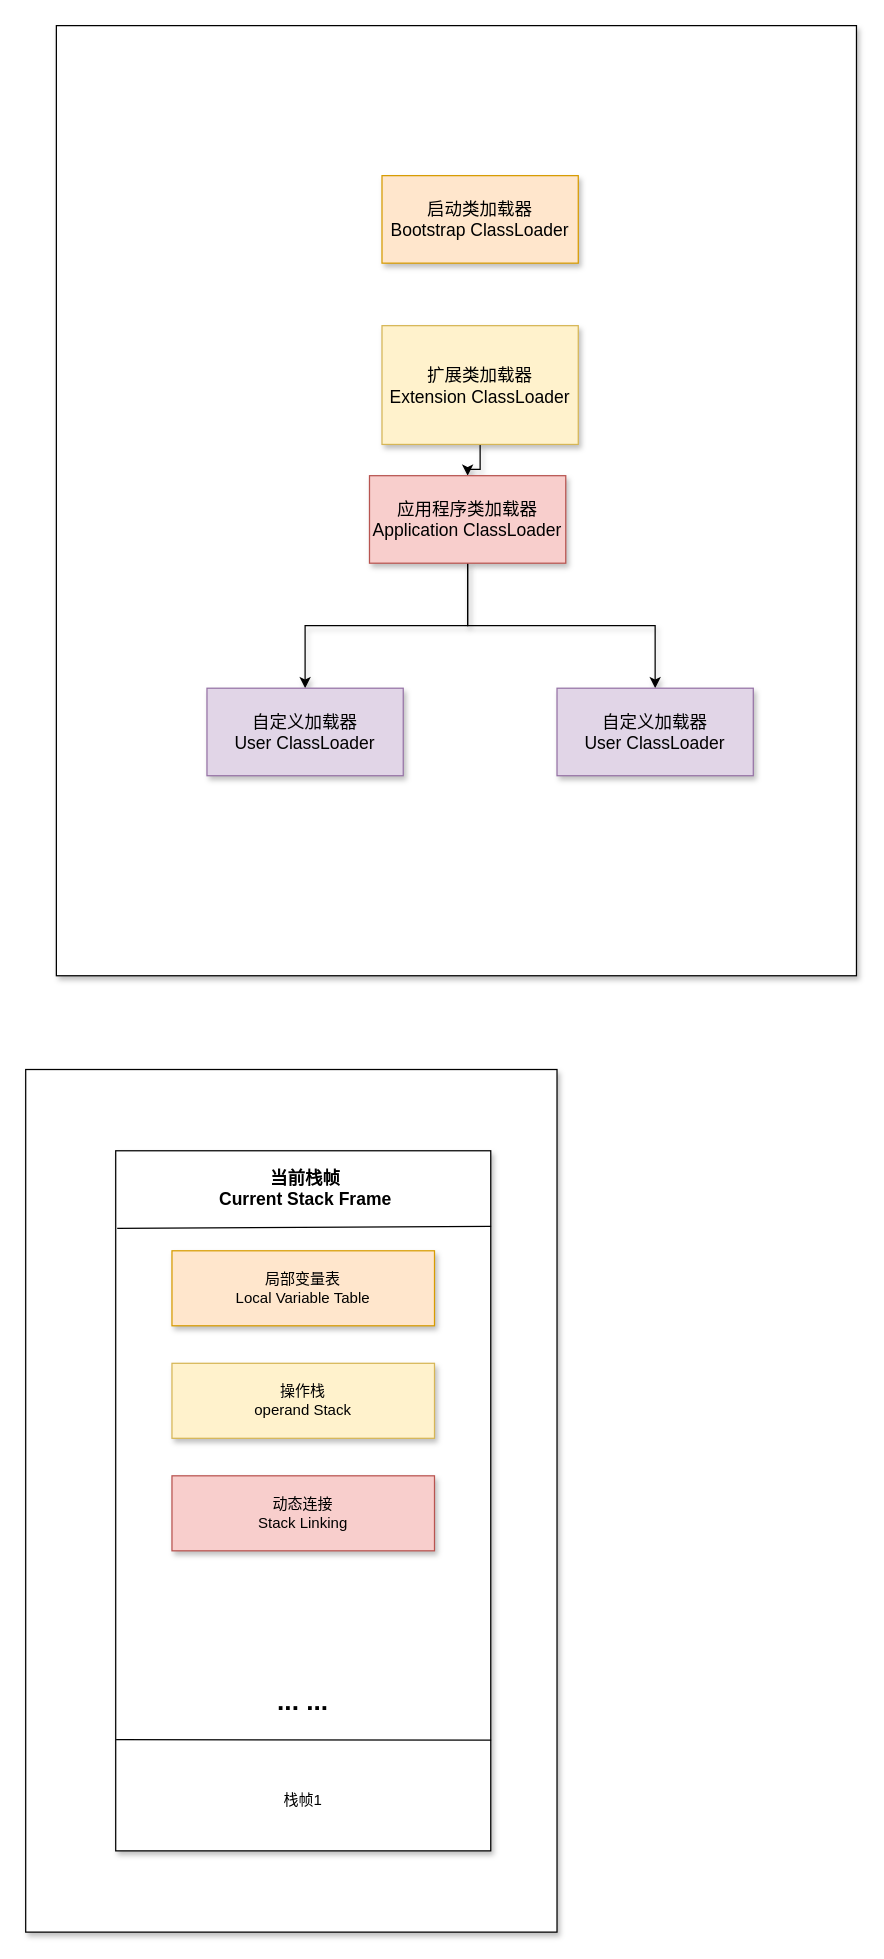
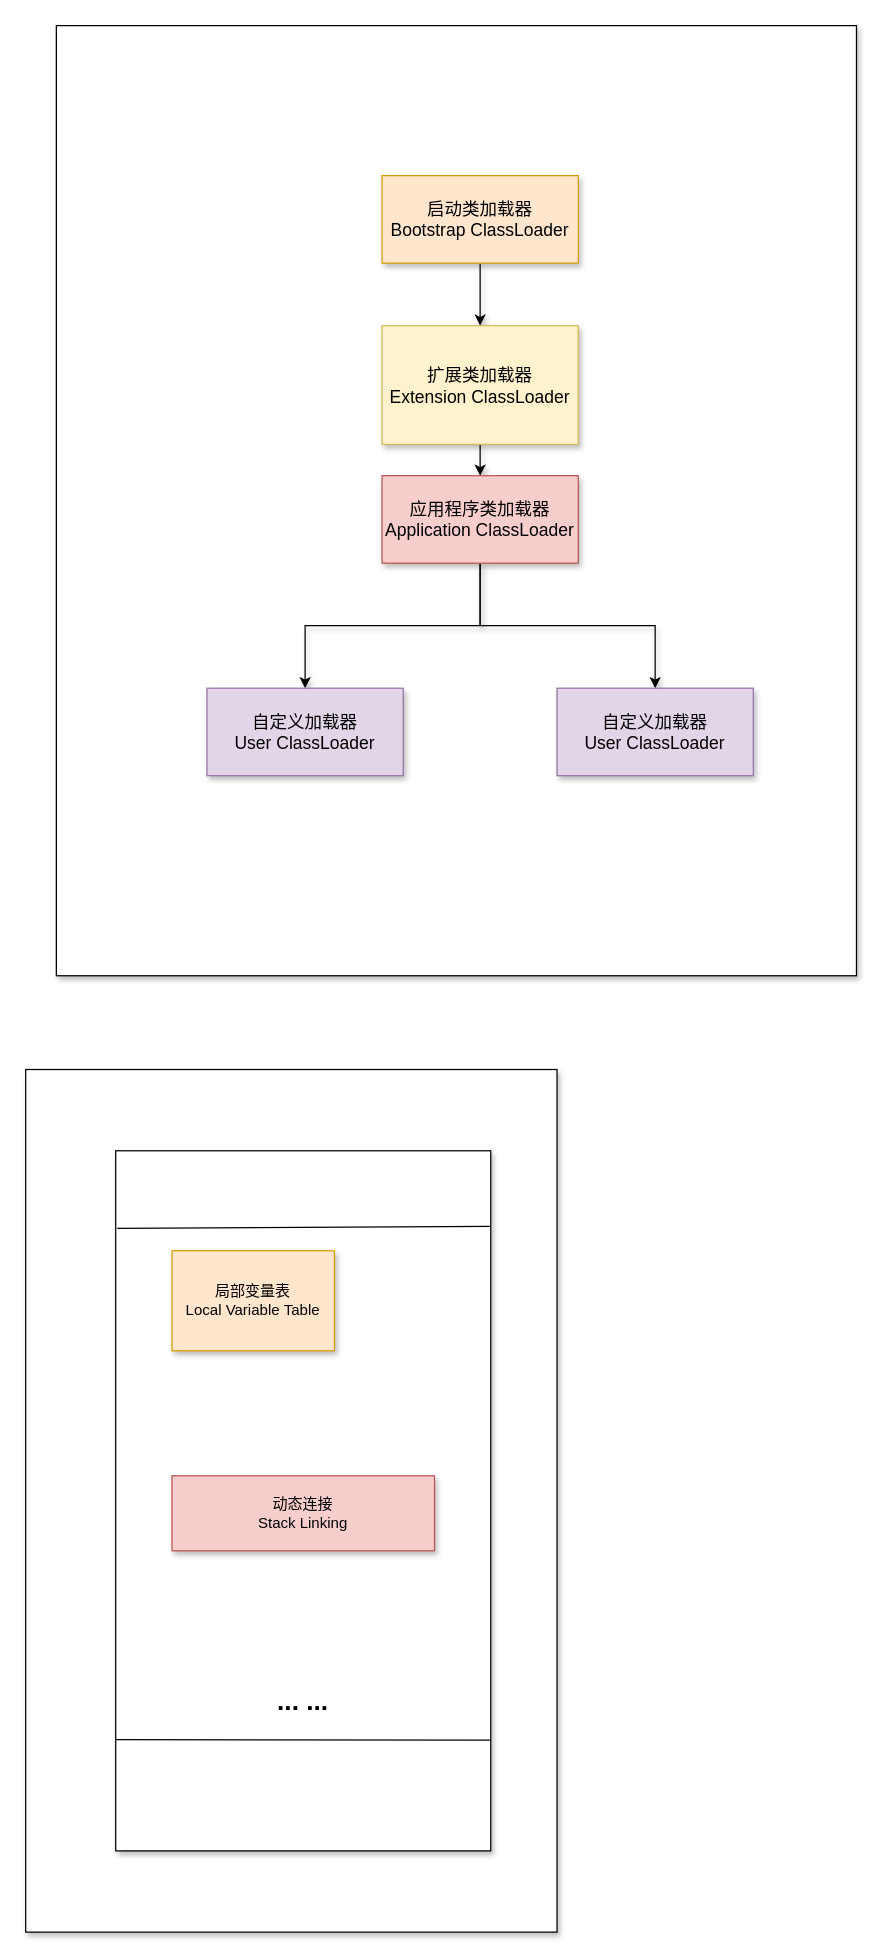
+ <mxCell id="5" style="edgeStyle=orthogonalEdgeStyle;rounded=0;orthogonalLoop=1;jettySize=auto;html=1;exitX=0.5;exitY=1;exitDx=0;exitDy=0;entryX=0.5;entryY=0;entryDx=0;entryDy=0;shadow=1;comic=0;" edge="1" parent="1" source="6" target="8"><mxGeometry relative="1" as="geometry" /></mxCell>
- <mxCell id="11" value="&lt;font style=&quot;font-size: 14px&quot;&gt;应用程序类加载器&lt;br&gt;Application ClassLoader&lt;br&gt;&lt;/font&gt;" style="rounded=0;whiteSpace=wrap;html=1;fillColor=#f8cecc;strokeColor=#b85450;shadow=1;comic=0;" vertex="1" parent="1"><mxGeometry x="295" y="380" width="157" height="70" as="geometry" /></mxCell>
+ <mxCell id="11" value="&lt;font style=&quot;font-size: 14px&quot;&gt;应用程序类加载器&lt;br&gt;Application ClassLoader&lt;br&gt;&lt;/font&gt;" style="rounded=0;whiteSpace=wrap;html=1;fillColor=#f8cecc;strokeColor=#b85450;shadow=1;comic=0;" vertex="1" parent="1"><mxGeometry x="305" y="380" width="157" height="70" as="geometry" /></mxCell>
- <mxCell id="18" value="&lt;b style=&quot;font-size: 14px&quot;&gt;当前栈帧&lt;br&gt;Current&amp;nbsp;Stack&amp;nbsp;Frame&lt;/b&gt;" style="text;html=1;strokeColor=none;fillColor=none;align=center;verticalAlign=middle;whiteSpace=wrap;rounded=0;shadow=1;" vertex="1" parent="1"><mxGeometry x="174.5" y="930" width="138" height="40" as="geometry" /></mxCell>
- <mxCell id="14" value="局部变量表&lt;br&gt;Local&amp;nbsp;Variable&amp;nbsp;Table" style="rounded=0;whiteSpace=wrap;html=1;shadow=1;fillColor=#ffe6cc;strokeColor=#d79b00;" vertex="1" parent="1"><mxGeometry x="137" y="1000" width="210" height="60" as="geometry" /></mxCell>
+ <mxCell id="14" value="局部变量表&lt;br&gt;Local&amp;nbsp;Variable&amp;nbsp;Table" style="rounded=0;whiteSpace=wrap;html=1;shadow=1;fillColor=#ffe6cc;strokeColor=#d79b00;" vertex="1" parent="1"><mxGeometry x="137" y="1000" width="130" height="80" as="geometry" /></mxCell>
- <mxCell id="15" value="操作栈&lt;br&gt;operand Stack" style="rounded=0;whiteSpace=wrap;html=1;shadow=1;fillColor=#fff2cc;strokeColor=#d6b656;" vertex="1" parent="1"><mxGeometry x="137" y="1090" width="210" height="60" as="geometry" /></mxCell>
- <mxCell id="20" value="栈帧1" style="text;html=1;strokeColor=none;fillColor=none;align=center;verticalAlign=middle;whiteSpace=wrap;rounded=0;shadow=1;" vertex="1" parent="1"><mxGeometry x="222" y="1430" width="40" height="20" as="geometry" /></mxCell>
